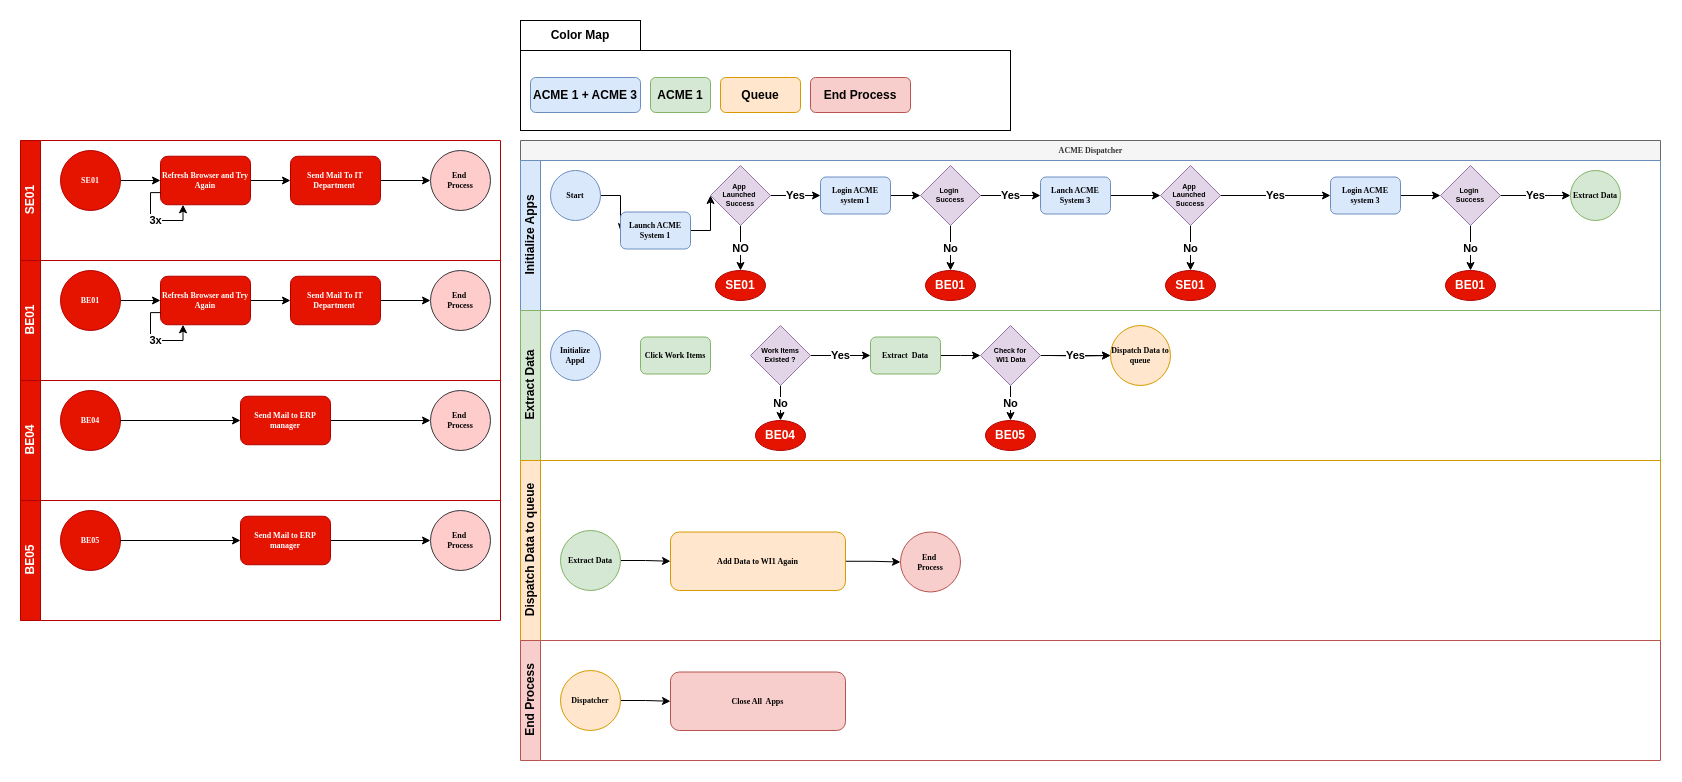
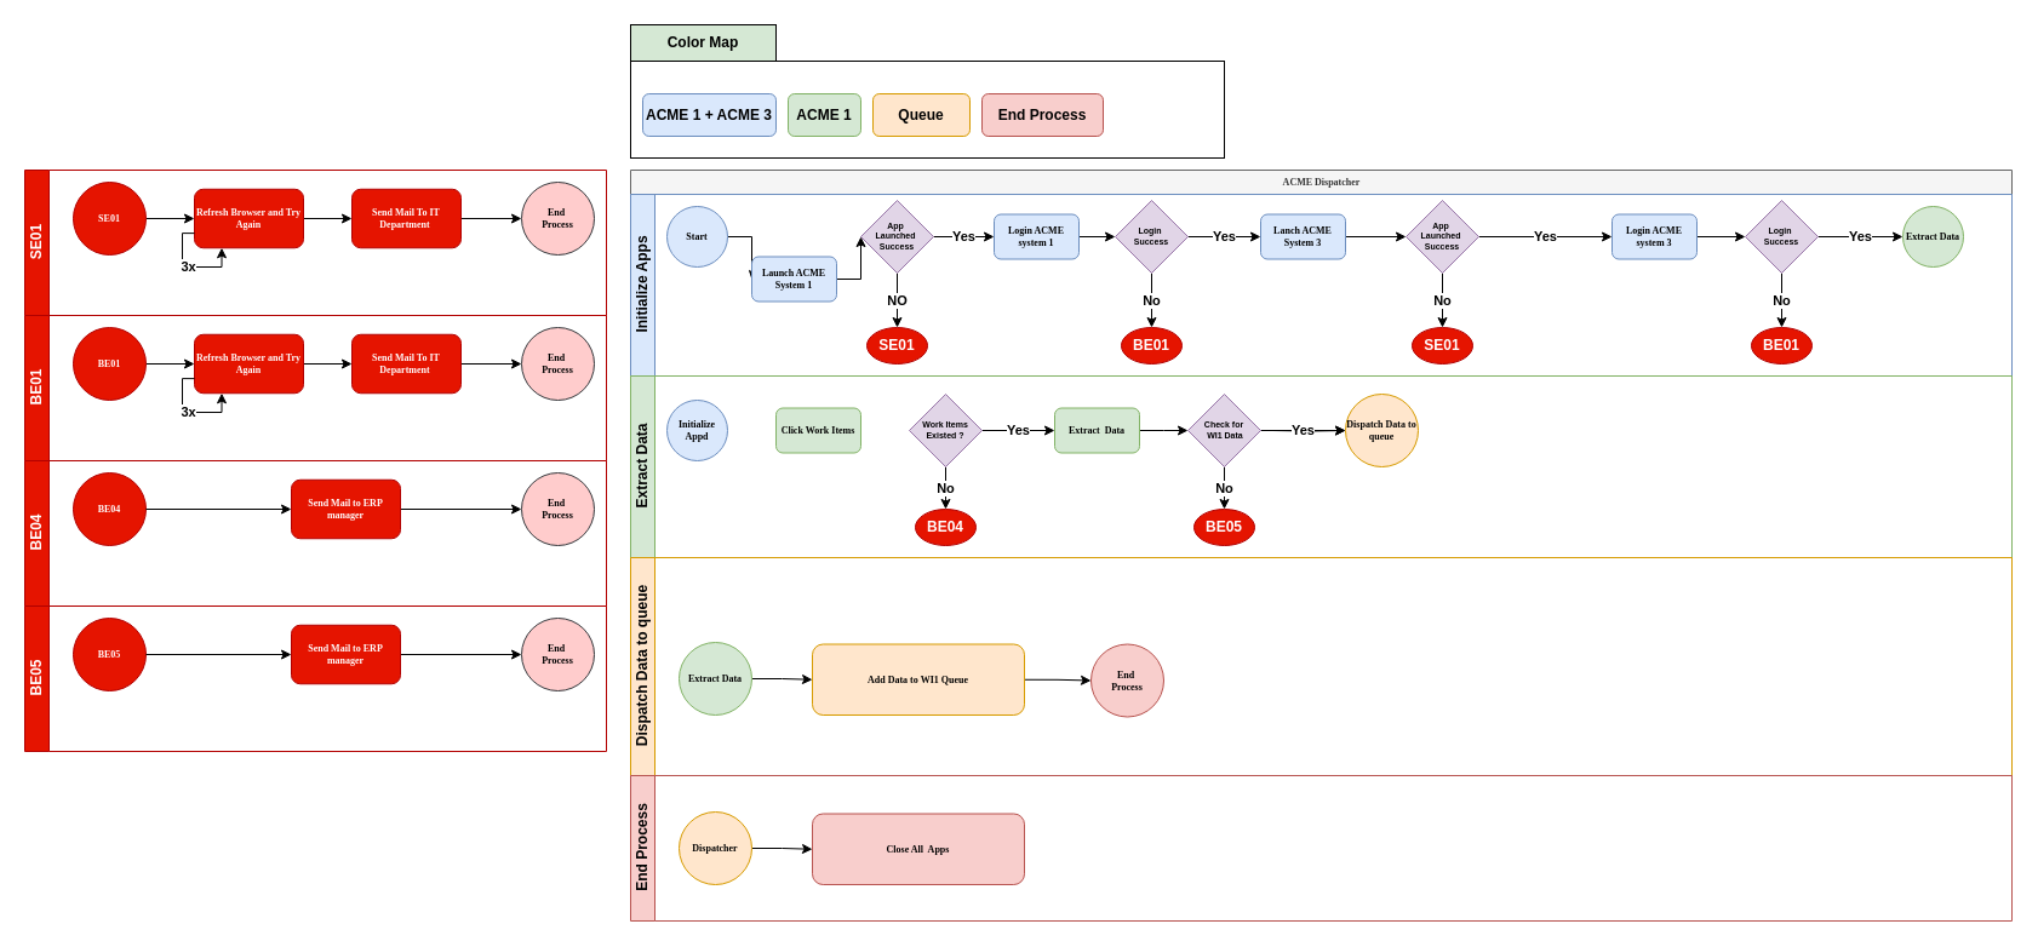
- <mxCell id="53" value="Color Map" style="rounded=0;whiteSpace=wrap;html=1;fontStyle=1" parent="1" vertex="1"><mxGeometry x="520" y="20" width="120" height="30" as="geometry" /></mxCell>
+ <mxCell id="53" value="Color Map" style="rounded=0;whiteSpace=wrap;html=1;fontStyle=1;fillColor=#d5e8d4;" parent="1" vertex="1"><mxGeometry x="520" y="20" width="120" height="30" as="geometry" /></mxCell>
- <mxCell id="50" value="Add Data to WI1 Again" style="rounded=1;whiteSpace=wrap;html=1;shadow=0;labelBackgroundColor=none;strokeWidth=1;fontFamily=Verdana;fontSize=8;align=center;fillColor=#ffe6cc;strokeColor=#d79b00;fontStyle=1" parent="46" vertex="1"><mxGeometry x="150" y="71.5" width="175" height="58.5" as="geometry" /></mxCell>
+ <mxCell id="50" value="Add Data to WI1 Queue" style="rounded=1;whiteSpace=wrap;html=1;shadow=0;labelBackgroundColor=none;strokeWidth=1;fontFamily=Verdana;fontSize=8;align=center;fillColor=#ffe6cc;strokeColor=#d79b00;fontStyle=1" parent="46" vertex="1"><mxGeometry x="150" y="71.5" width="175" height="58.5" as="geometry" /></mxCell>
